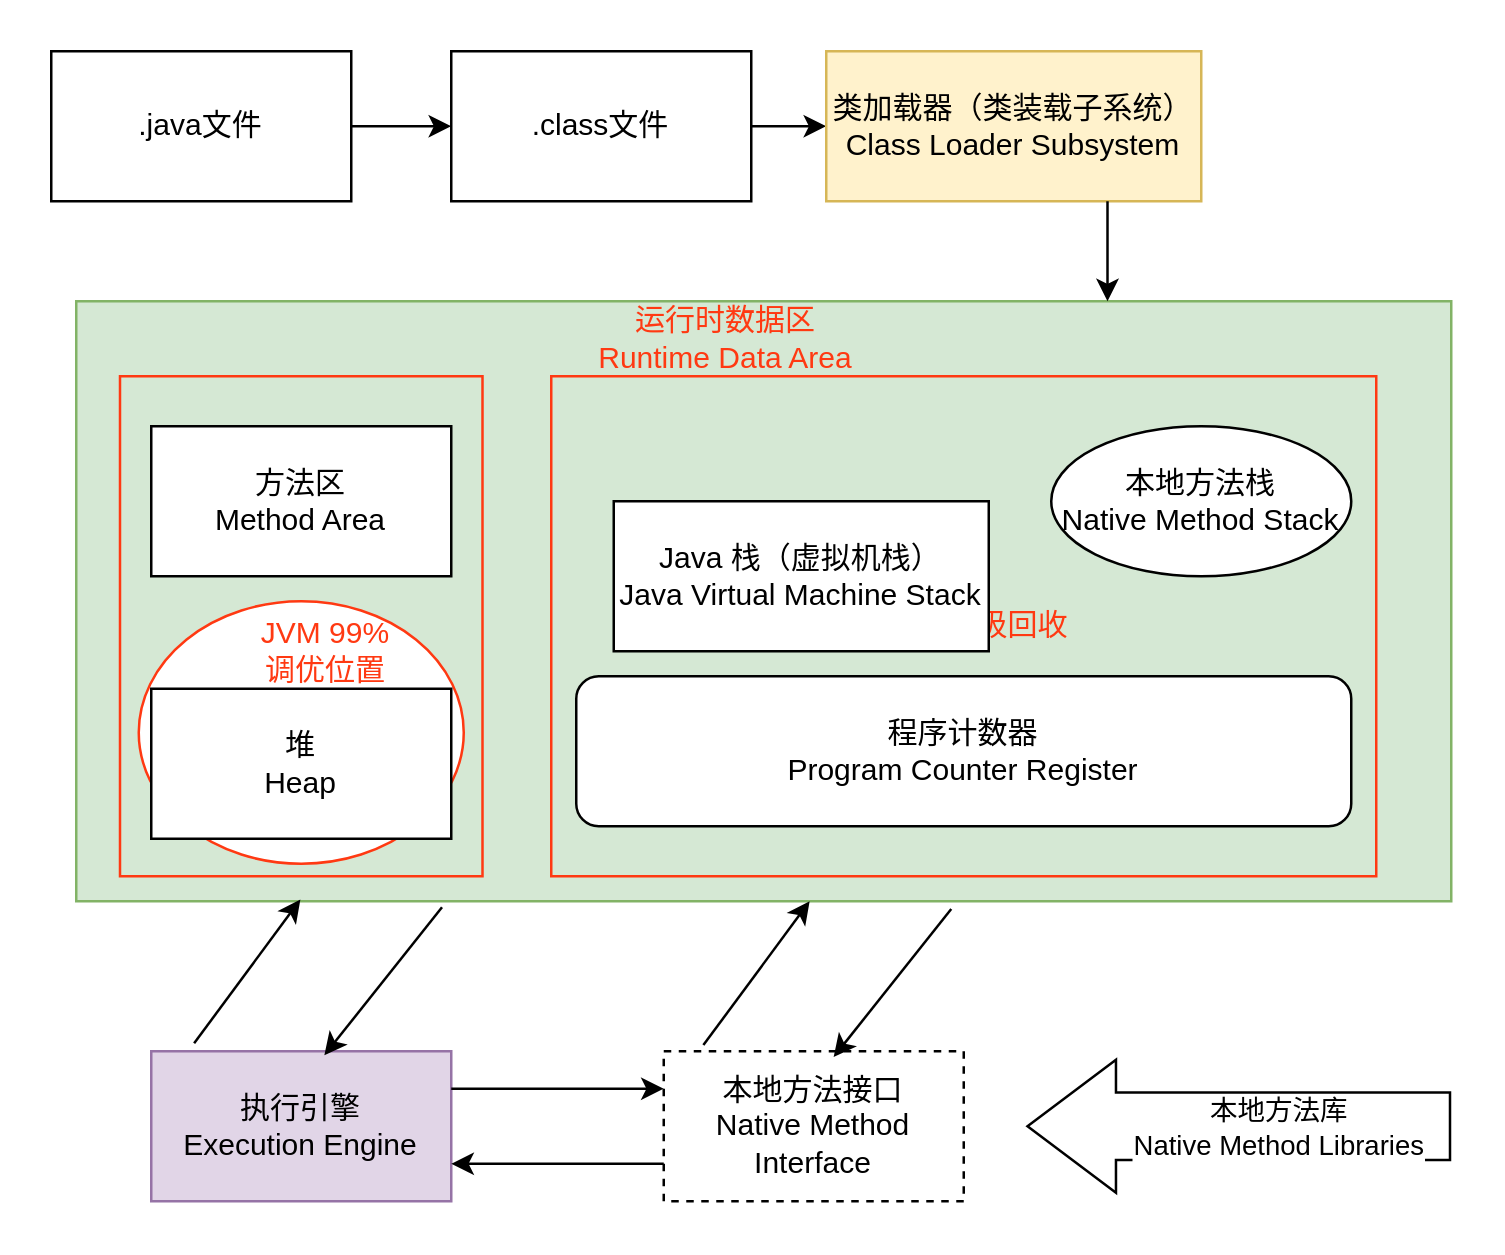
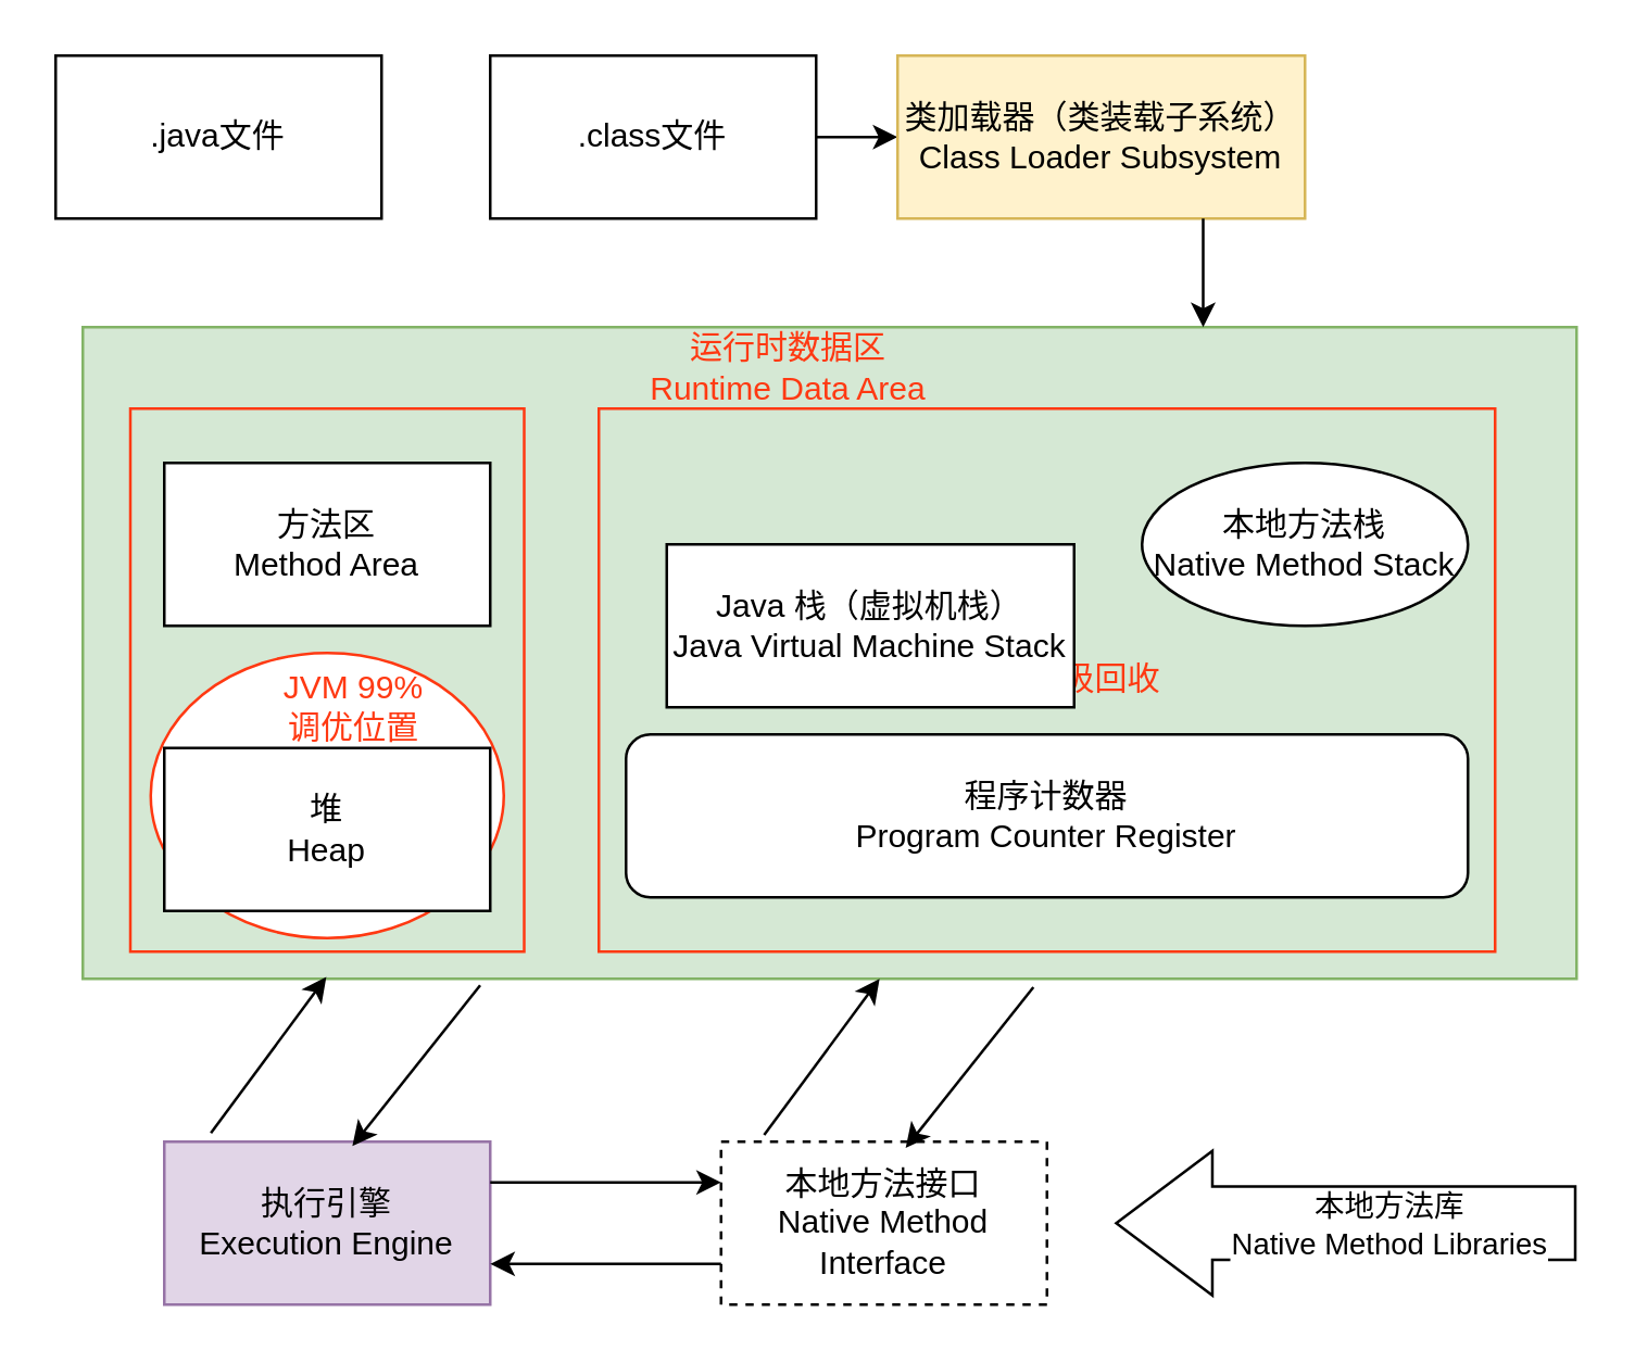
- <mxCell id="2" value="" style="edgeStyle=orthogonalEdgeStyle;rounded=0;orthogonalLoop=1;jettySize=auto;html=1;" edge="1" parent="1" source="3" target="5"><mxGeometry relative="1" as="geometry" /></mxCell>
